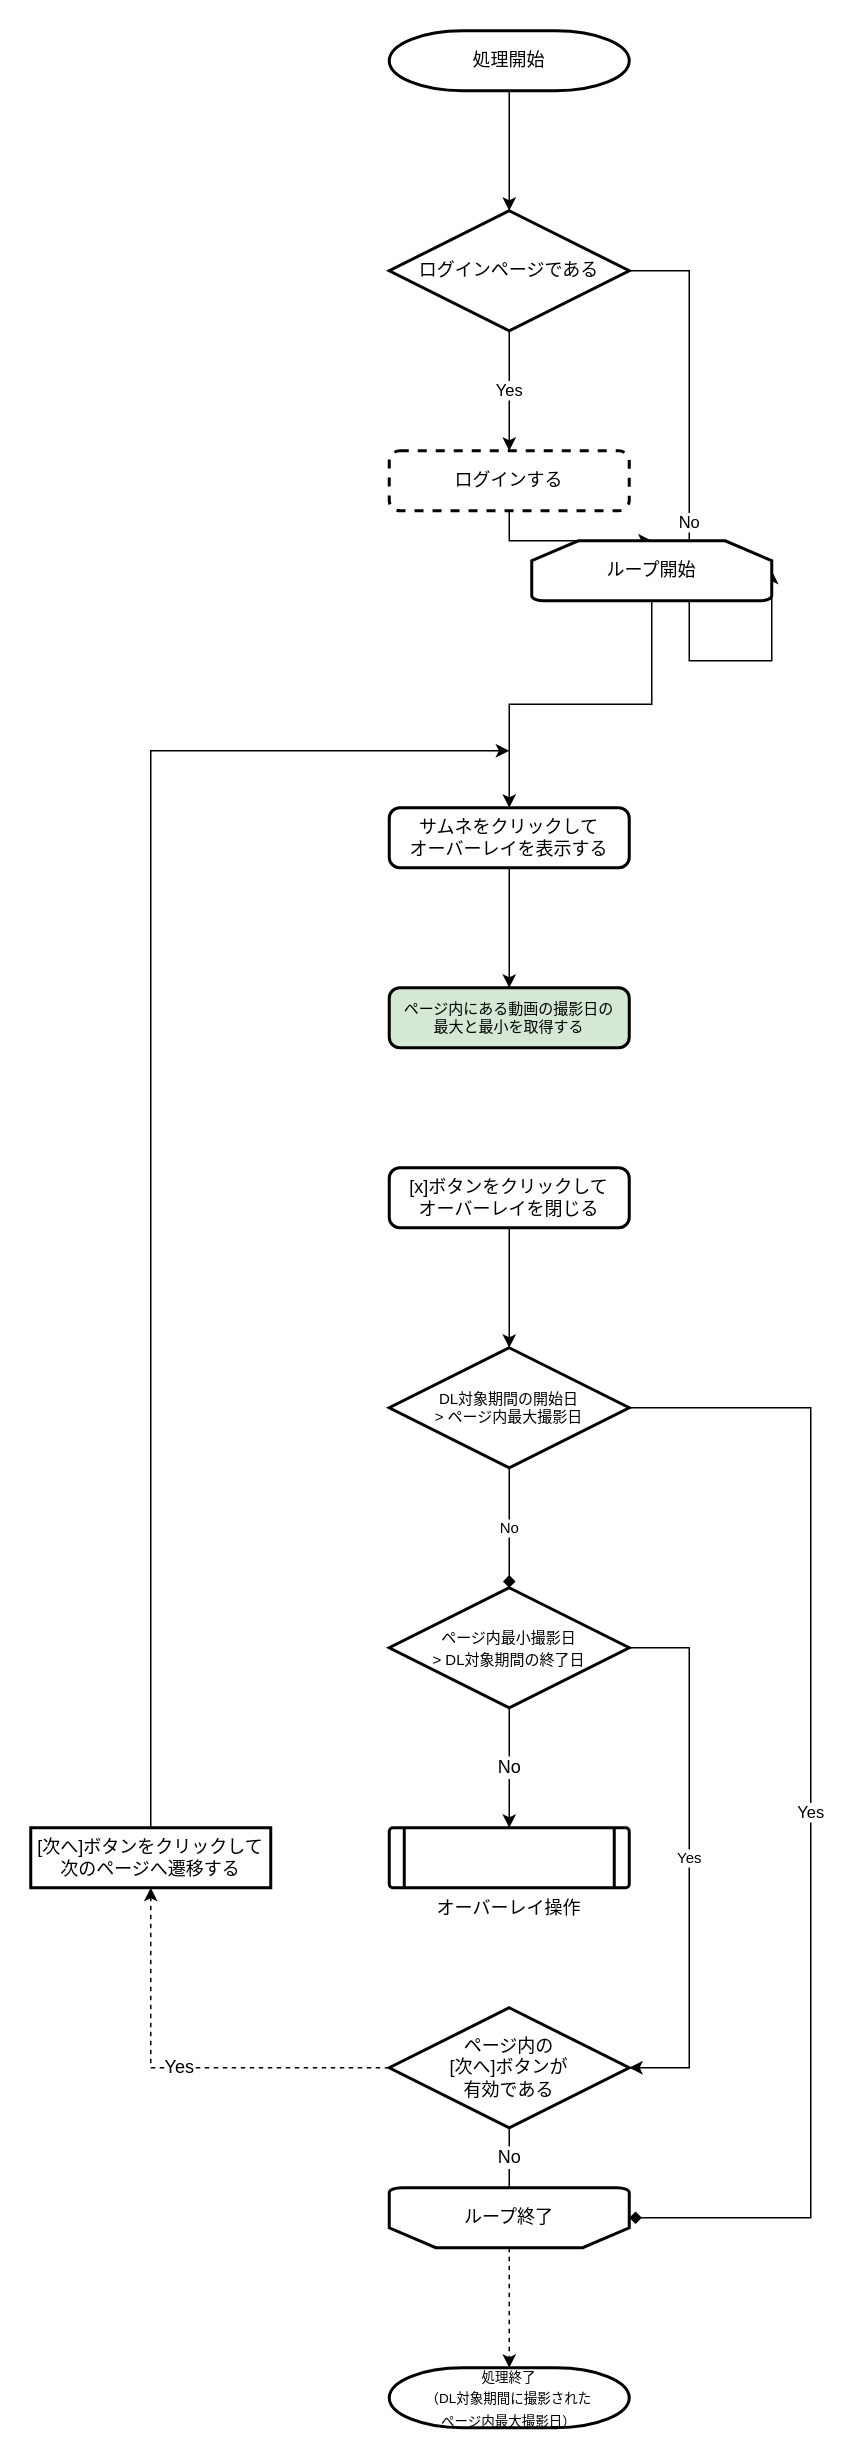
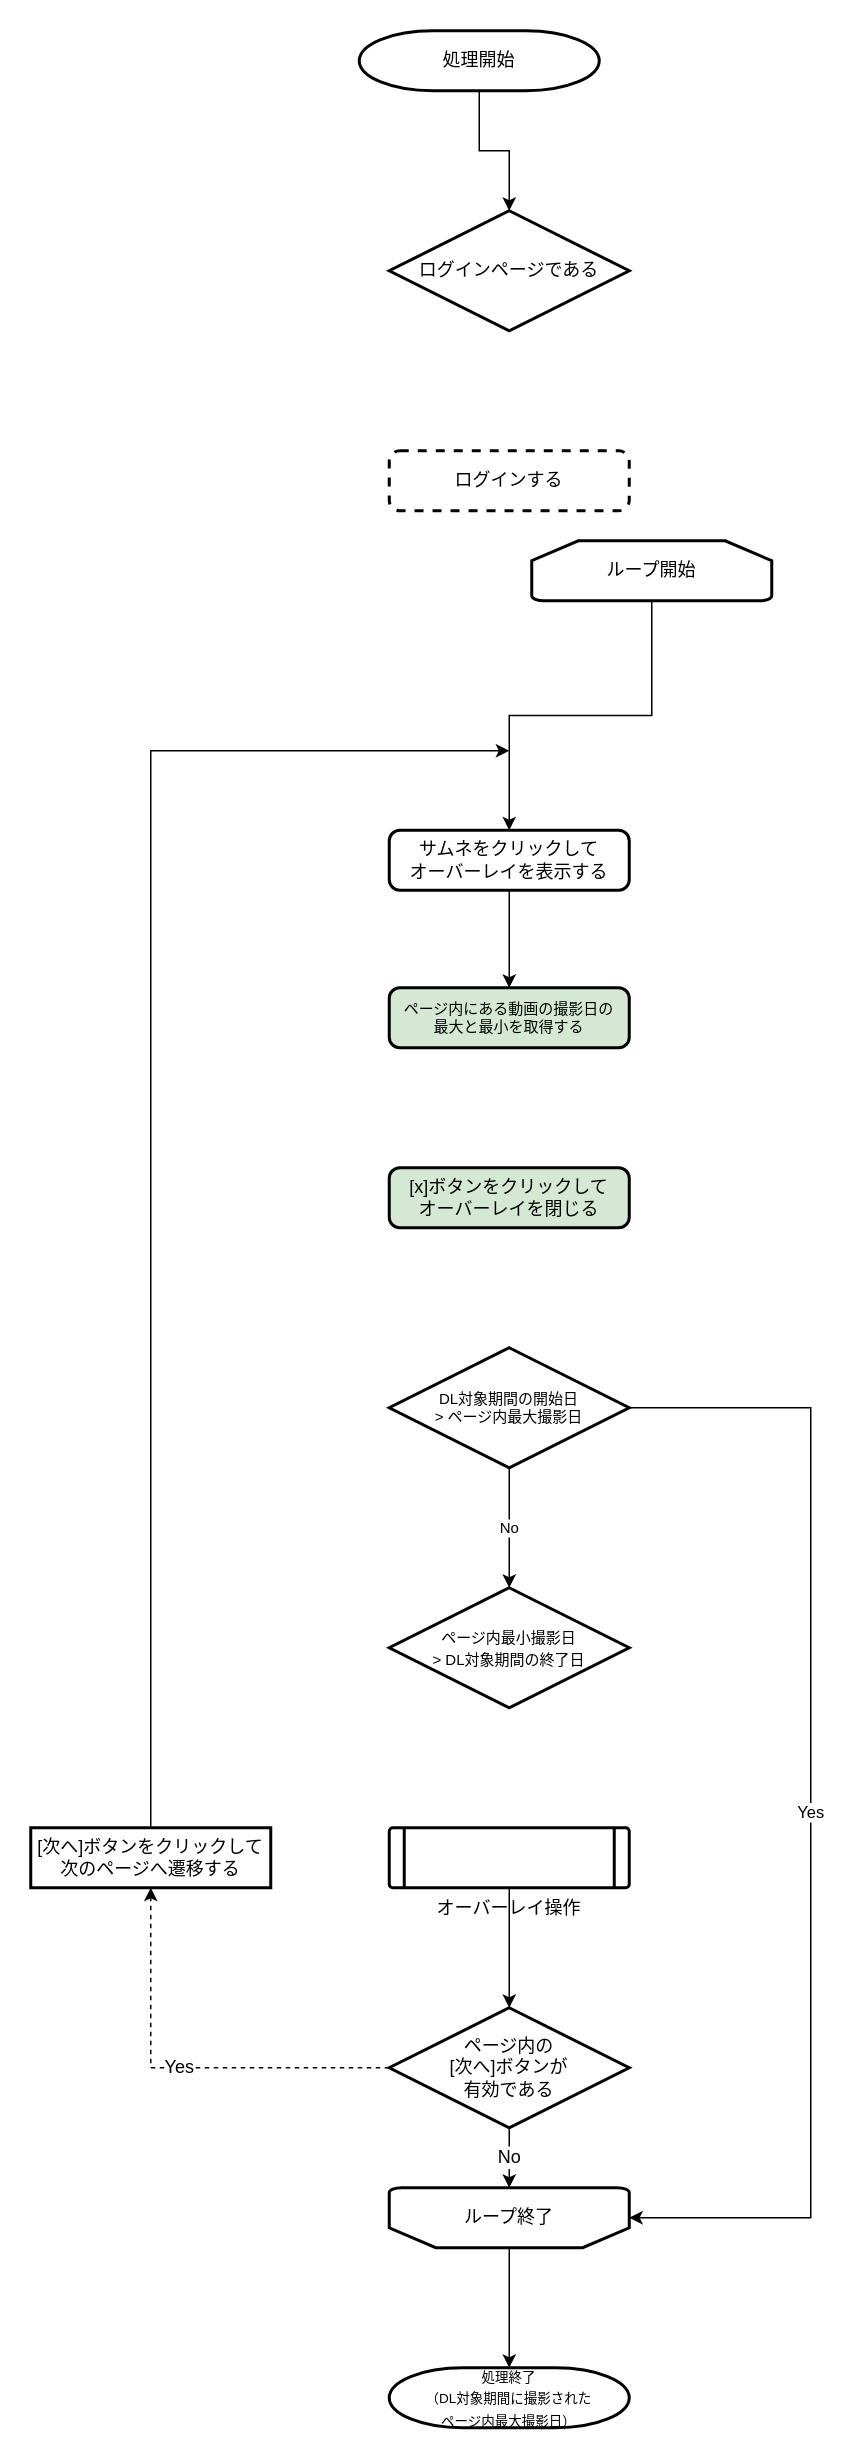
- <mxCell id="3" value="処理開始" style="strokeWidth=2;html=1;shape=mxgraph.flowchart.terminator;whiteSpace=wrap;" vertex="1" parent="1"><mxGeometry x="259" y="20" width="160" height="40" as="geometry" /></mxCell>
+ <mxCell id="3" value="処理開始" style="strokeWidth=2;html=1;shape=mxgraph.flowchart.terminator;whiteSpace=wrap;" vertex="1" parent="1"><mxGeometry x="239" y="20" width="160" height="40" as="geometry" /></mxCell>
- <mxCell id="5" value="No" style="edgeStyle=orthogonalEdgeStyle;rounded=0;orthogonalLoop=1;jettySize=auto;html=1;entryX=1;entryY=0.5;entryDx=0;entryDy=0;entryPerimeter=0;" edge="1" parent="1" source="6" target="31"><mxGeometry relative="1" as="geometry"><Array as="points"><mxPoint x="459" y="180" /><mxPoint x="459" y="440" /></Array><mxPoint x="510" y="470" as="targetPoint" /></mxGeometry></mxCell>
- <mxCell id="4" value="Yes" style="edgeStyle=orthogonalEdgeStyle;rounded=0;orthogonalLoop=1;jettySize=auto;html=1;entryX=0.5;entryY=0;entryDx=0;entryDy=0;" edge="1" parent="1" source="6" target="8"><mxGeometry relative="1" as="geometry" /></mxCell>
- <mxCell id="7" style="edgeStyle=orthogonalEdgeStyle;rounded=0;orthogonalLoop=1;jettySize=auto;html=1;entryX=0.5;entryY=0;entryDx=0;entryDy=0;entryPerimeter=0;" edge="1" parent="1" source="8" target="31"><mxGeometry relative="1" as="geometry" /></mxCell>
- <mxCell id="10" value="サムネをクリックして&lt;br&gt;オーバーレイを表示する" style="rounded=1;whiteSpace=wrap;html=1;absoluteArcSize=1;arcSize=14;strokeWidth=2;" vertex="1" parent="1"><mxGeometry x="259" y="538" width="160" height="40" as="geometry" /></mxCell>
+ <mxCell id="10" value="サムネをクリックして&lt;br&gt;オーバーレイを表示する" style="rounded=1;whiteSpace=wrap;html=1;absoluteArcSize=1;arcSize=14;strokeWidth=2;" vertex="1" parent="1"><mxGeometry x="259" y="553" width="160" height="40" as="geometry" /></mxCell>
- <mxCell id="13" value="[x]ボタンをクリックして&lt;br&gt;オーバーレイを閉じる" style="rounded=1;whiteSpace=wrap;html=1;absoluteArcSize=1;arcSize=14;strokeWidth=2;" vertex="1" parent="1"><mxGeometry x="259" y="778" width="160" height="40" as="geometry" /></mxCell>
+ <mxCell id="13" value="[x]ボタンをクリックして&lt;br&gt;オーバーレイを閉じる" style="rounded=1;whiteSpace=wrap;html=1;absoluteArcSize=1;arcSize=14;strokeWidth=2;fillColor=#d5e8d4;" vertex="1" parent="1"><mxGeometry x="259" y="778" width="160" height="40" as="geometry" /></mxCell>
- <mxCell id="12" style="edgeStyle=orthogonalEdgeStyle;rounded=0;orthogonalLoop=1;jettySize=auto;html=1;" edge="1" parent="1" source="13" target="16"><mxGeometry relative="1" as="geometry" /></mxCell>
- <mxCell id="14" value="No" style="edgeStyle=orthogonalEdgeStyle;rounded=0;orthogonalLoop=1;jettySize=auto;html=1;entryX=0.5;entryY=0;entryDx=0;entryDy=0;entryPerimeter=0;fontSize=10;endArrow=diamond;" edge="1" parent="1" source="16" target="20"><mxGeometry relative="1" as="geometry" /></mxCell>
+ <mxCell id="14" value="No" style="edgeStyle=orthogonalEdgeStyle;rounded=0;orthogonalLoop=1;jettySize=auto;html=1;entryX=0.5;entryY=0;entryDx=0;entryDy=0;entryPerimeter=0;fontSize=10;" edge="1" parent="1" source="16" target="20"><mxGeometry relative="1" as="geometry" /></mxCell>
- <mxCell id="19" value="No" style="edgeStyle=orthogonalEdgeStyle;rounded=0;orthogonalLoop=1;jettySize=auto;html=1;entryX=0.5;entryY=0;entryDx=0;entryDy=0;fontSize=12;" edge="1" parent="1" source="20" target="24"><mxGeometry relative="1" as="geometry" /></mxCell>
- <mxCell id="18" value="Yes" style="edgeStyle=orthogonalEdgeStyle;rounded=0;orthogonalLoop=1;jettySize=auto;html=1;fontSize=10;entryX=1;entryY=0.5;entryDx=0;entryDy=0;entryPerimeter=0;" edge="1" parent="1" source="20" target="27"><mxGeometry relative="1" as="geometry"><Array as="points"><mxPoint x="459" y="1098" /><mxPoint x="459" y="1378" /></Array></mxGeometry></mxCell>
+ <mxCell id="23" style="edgeStyle=orthogonalEdgeStyle;rounded=0;orthogonalLoop=1;jettySize=auto;html=1;entryX=0.5;entryY=0;entryDx=0;entryDy=0;entryPerimeter=0;fontSize=12;" edge="1" parent="1" source="24" target="27"><mxGeometry relative="1" as="geometry" /></mxCell>
- <mxCell id="25" value="No" style="edgeStyle=orthogonalEdgeStyle;rounded=0;orthogonalLoop=1;jettySize=auto;html=1;fontSize=12;entryX=0.5;entryY=1;entryDx=0;entryDy=0;entryPerimeter=0;endArrow=none;" edge="1" parent="1" source="27" target="29"><mxGeometry relative="1" as="geometry" /></mxCell>
+ <mxCell id="25" value="No" style="edgeStyle=orthogonalEdgeStyle;rounded=0;orthogonalLoop=1;jettySize=auto;html=1;fontSize=12;entryX=0.5;entryY=1;entryDx=0;entryDy=0;entryPerimeter=0;" edge="1" parent="1" source="27" target="29"><mxGeometry relative="1" as="geometry" /></mxCell>
- <mxCell id="15" value="Yes" style="edgeStyle=orthogonalEdgeStyle;rounded=0;orthogonalLoop=1;jettySize=auto;html=1;entryX=0;entryY=0.5;entryDx=0;entryDy=0;entryPerimeter=0;endArrow=diamond;" edge="1" parent="1" source="16" target="29"><mxGeometry relative="1" as="geometry"><Array as="points"><mxPoint x="540" y="938" /><mxPoint x="540" y="1478" /></Array></mxGeometry></mxCell>
+ <mxCell id="15" value="Yes" style="edgeStyle=orthogonalEdgeStyle;rounded=0;orthogonalLoop=1;jettySize=auto;html=1;entryX=0;entryY=0.5;entryDx=0;entryDy=0;entryPerimeter=0;" edge="1" parent="1" source="16" target="29"><mxGeometry relative="1" as="geometry"><Array as="points"><mxPoint x="540" y="938" /><mxPoint x="540" y="1478" /></Array></mxGeometry></mxCell>
- <mxCell id="28" style="edgeStyle=orthogonalEdgeStyle;rounded=0;orthogonalLoop=1;jettySize=auto;html=1;entryX=0.5;entryY=0;entryDx=0;entryDy=0;entryPerimeter=0;dashed=1;" edge="1" parent="1" source="29" target="17"><mxGeometry relative="1" as="geometry" /></mxCell>
+ <mxCell id="28" style="edgeStyle=orthogonalEdgeStyle;rounded=0;orthogonalLoop=1;jettySize=auto;html=1;entryX=0.5;entryY=0;entryDx=0;entryDy=0;entryPerimeter=0;" edge="1" parent="1" source="29" target="17"><mxGeometry relative="1" as="geometry" /></mxCell>
